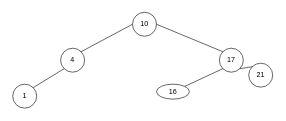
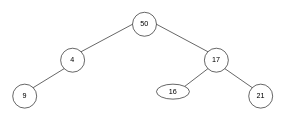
- <mxCell id="2" value="&lt;font color=&quot;#000000&quot;&gt;10&lt;/font&gt;" style="ellipse;whiteSpace=wrap;html=1;aspect=fixed;strokeColor=#000000;fillColor=#FFFFFF;" parent="1" vertex="1"><mxGeometry x="220" y="20" width="40" height="40" as="geometry" /></mxCell>
+ <mxCell id="2" value="&lt;font color=&quot;#000000&quot;&gt;50&lt;/font&gt;" style="ellipse;whiteSpace=wrap;html=1;aspect=fixed;strokeColor=#000000;fillColor=#FFFFFF;" parent="1" vertex="1"><mxGeometry x="220" y="20" width="40" height="40" as="geometry" /></mxCell>
- <mxCell id="4" value="&lt;font color=&quot;#000000&quot;&gt;17&lt;/font&gt;" style="ellipse;whiteSpace=wrap;html=1;aspect=fixed;strokeColor=#000000;fillColor=#FFFFFF;" vertex="1" parent="1"><mxGeometry x="365" y="80" width="40" height="40" as="geometry" /></mxCell>
+ <mxCell id="4" value="&lt;font color=&quot;#000000&quot;&gt;17&lt;/font&gt;" style="ellipse;whiteSpace=wrap;html=1;aspect=fixed;strokeColor=#000000;fillColor=#FFFFFF;" vertex="1" parent="1"><mxGeometry x="340" y="80" width="40" height="40" as="geometry" /></mxCell>
- <mxCell id="7" value="&lt;font color=&quot;#000000&quot;&gt;21&lt;/font&gt;" style="ellipse;whiteSpace=wrap;html=1;aspect=fixed;strokeColor=#000000;fillColor=#FFFFFF;" vertex="1" parent="1"><mxGeometry x="414" y="105" width="40" height="40" as="geometry" /></mxCell>
+ <mxCell id="7" value="&lt;font color=&quot;#000000&quot;&gt;21&lt;/font&gt;" style="ellipse;whiteSpace=wrap;html=1;aspect=fixed;strokeColor=#000000;fillColor=#FFFFFF;" vertex="1" parent="1"><mxGeometry x="414" y="140" width="40" height="40" as="geometry" /></mxCell>
- <mxCell id="5" value="&lt;font color=&quot;#000000&quot;&gt;1&lt;/font&gt;" style="ellipse;whiteSpace=wrap;html=1;aspect=fixed;strokeColor=#000000;fillColor=#FFFFFF;" vertex="1" parent="1"><mxGeometry y="140" width="40" height="40" as="geometry" x="20" /></mxCell>
+ <mxCell id="5" value="&lt;font color=&quot;#000000&quot;&gt;9&lt;/font&gt;" style="ellipse;whiteSpace=wrap;html=1;aspect=fixed;strokeColor=#000000;fillColor=#FFFFFF;" vertex="1" parent="1"><mxGeometry y="140" width="40" height="40" as="geometry" x="20" /></mxCell>
